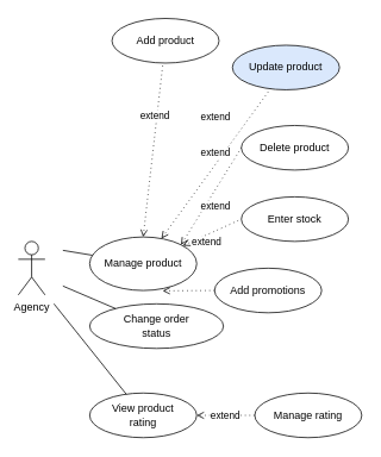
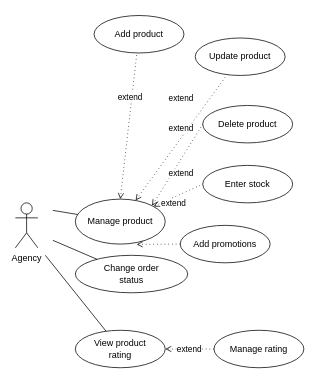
- <mxCell id="5" value="Update product" style="ellipse;whiteSpace=wrap;html=1;fillColor=#dae8fc;" parent="1" vertex="1"><mxGeometry x="260" y="50" width="120" height="50" as="geometry" /></mxCell>
+ <mxCell id="5" value="Update product" style="ellipse;whiteSpace=wrap;html=1;" parent="1" vertex="1"><mxGeometry x="260" y="50" width="120" height="50" as="geometry" /></mxCell>
